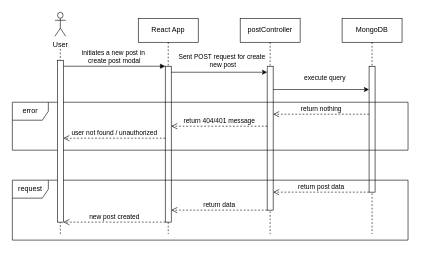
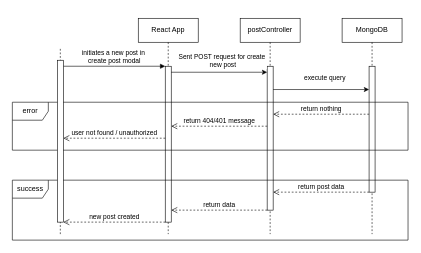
- <mxCell id="23" value="User" style="shape=umlActor;verticalLabelPosition=bottom;verticalAlign=top;html=1;outlineConnect=0;" vertex="1" parent="21"><mxGeometry width="18" height="40" as="geometry" /></mxCell>
- <mxCell id="17" value="request" style="shape=umlFrame;whiteSpace=wrap;html=1;pointerEvents=0;" parent="1" vertex="1"><mxGeometry x="20" y="300" width="660" height="100" as="geometry" /></mxCell>
+ <mxCell id="17" value="success" style="shape=umlFrame;whiteSpace=wrap;html=1;pointerEvents=0;" parent="1" vertex="1"><mxGeometry x="20" y="300" width="660" height="100" as="geometry" /></mxCell>
